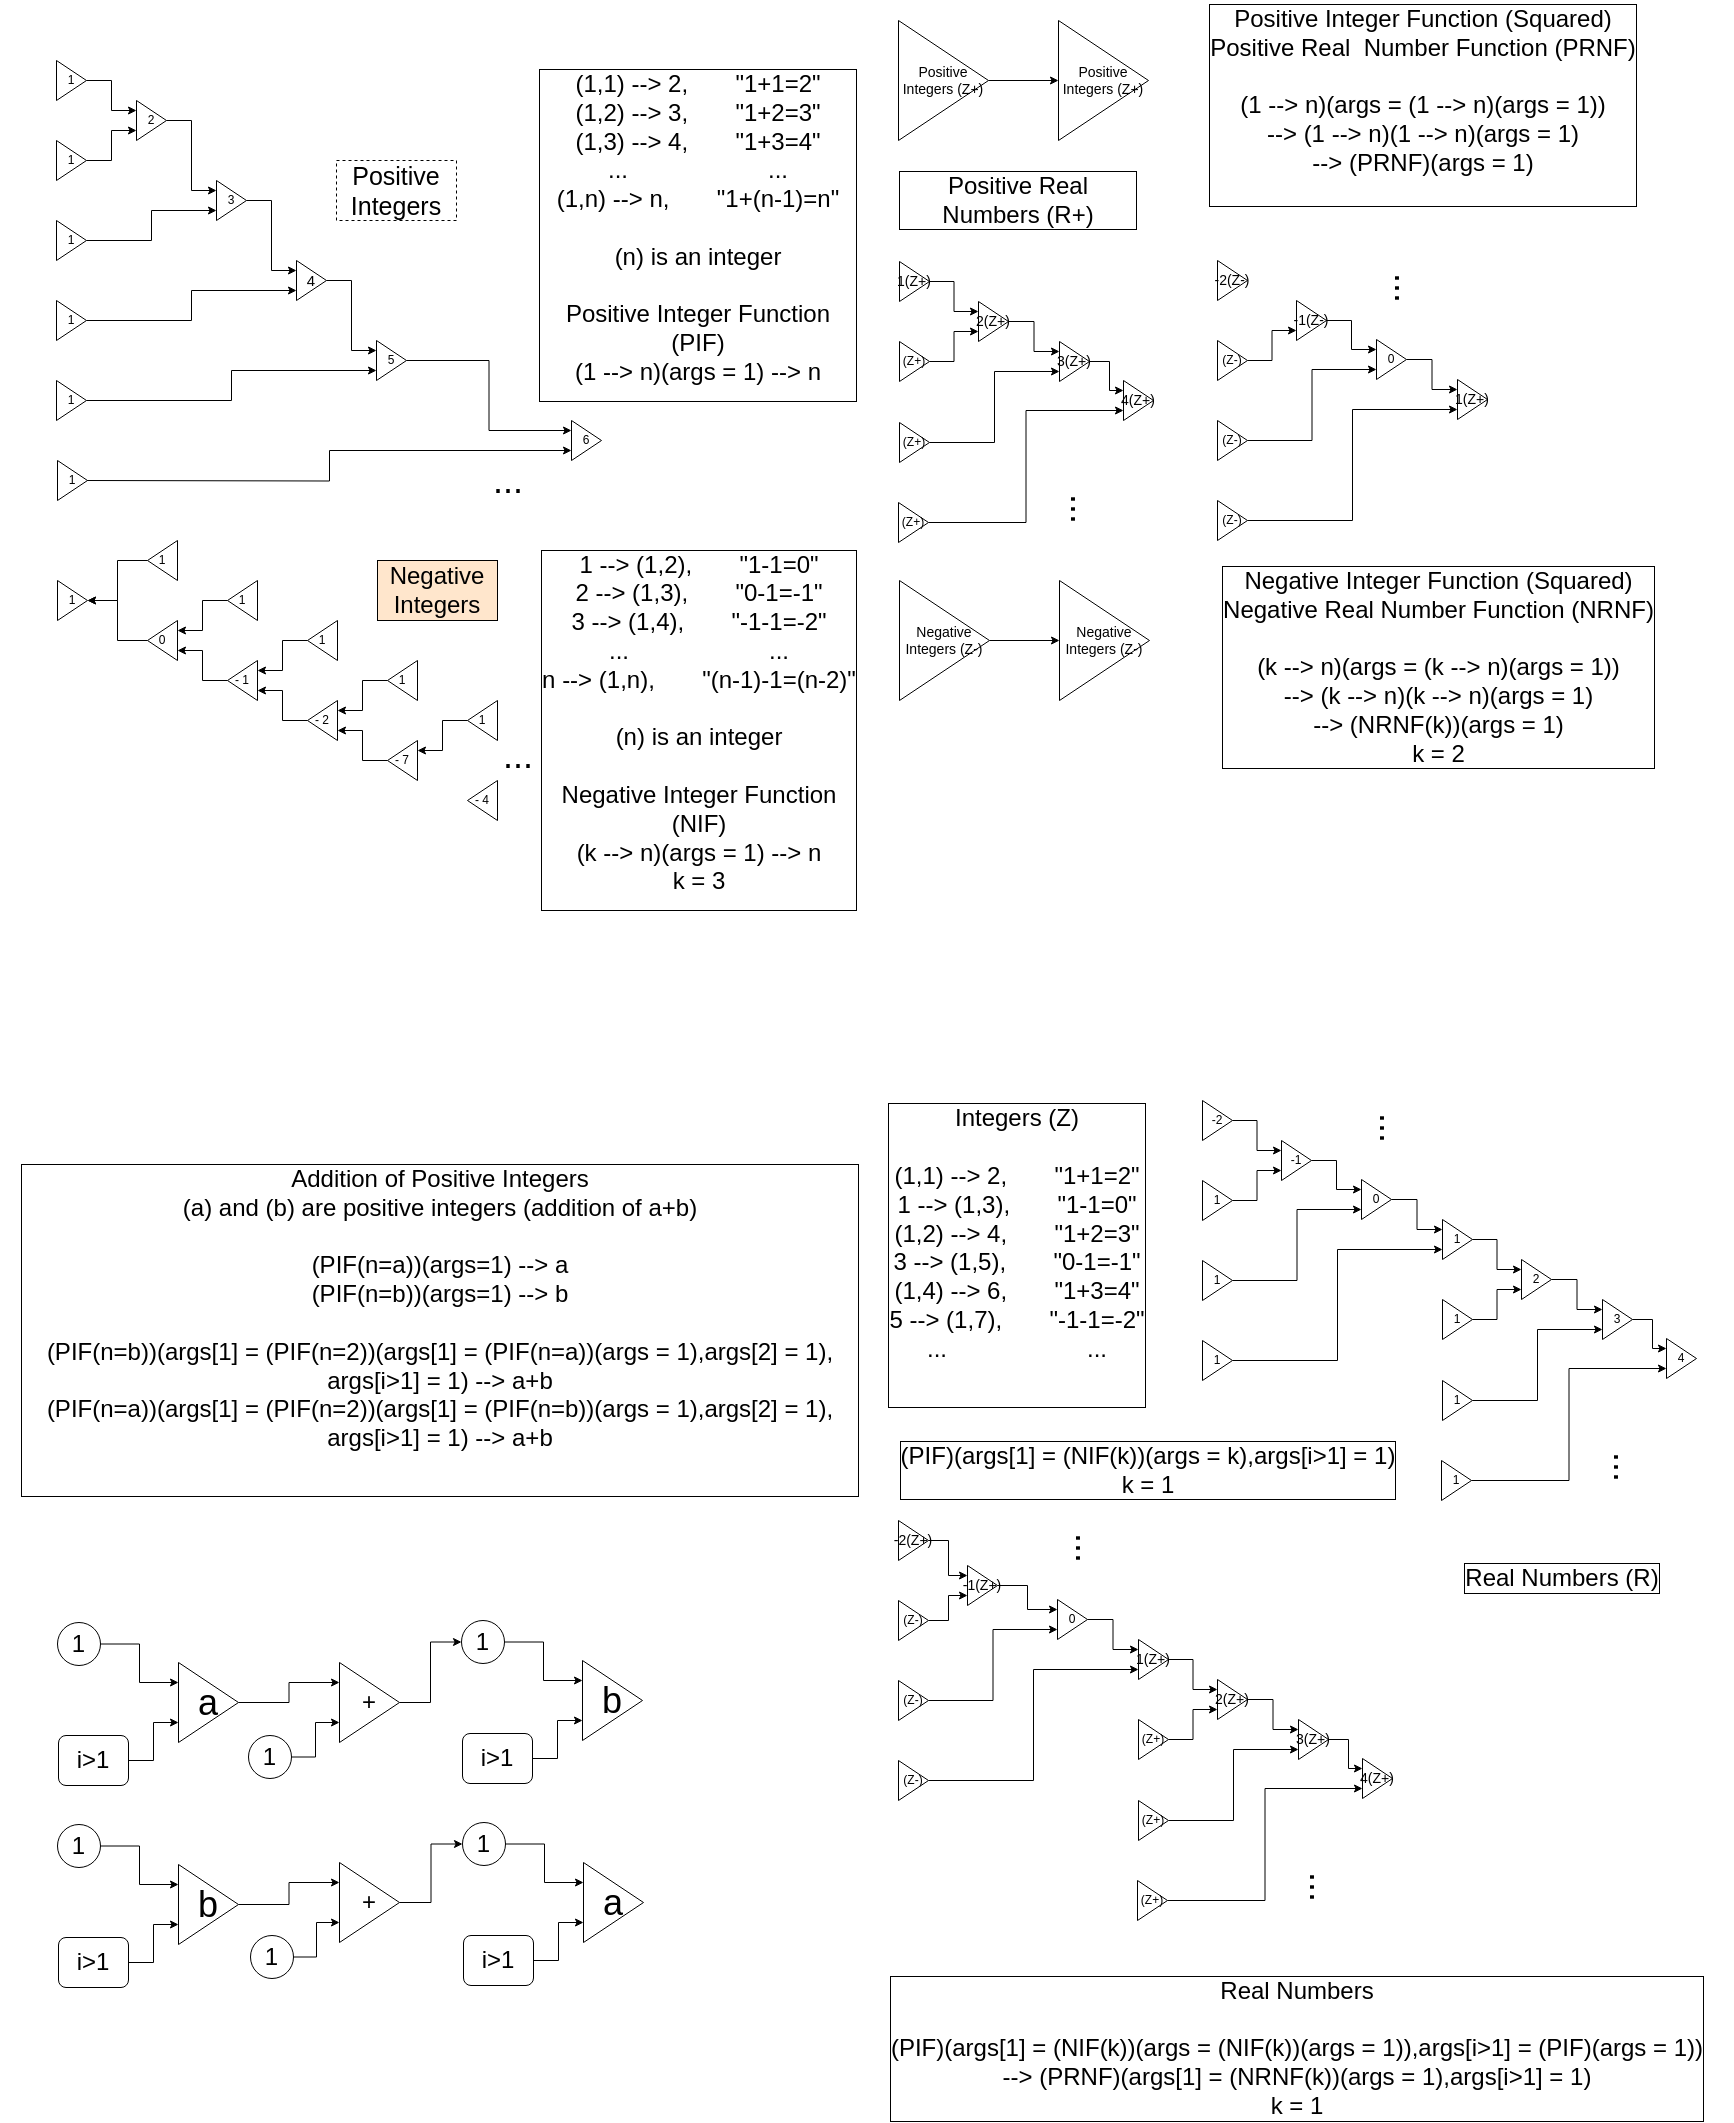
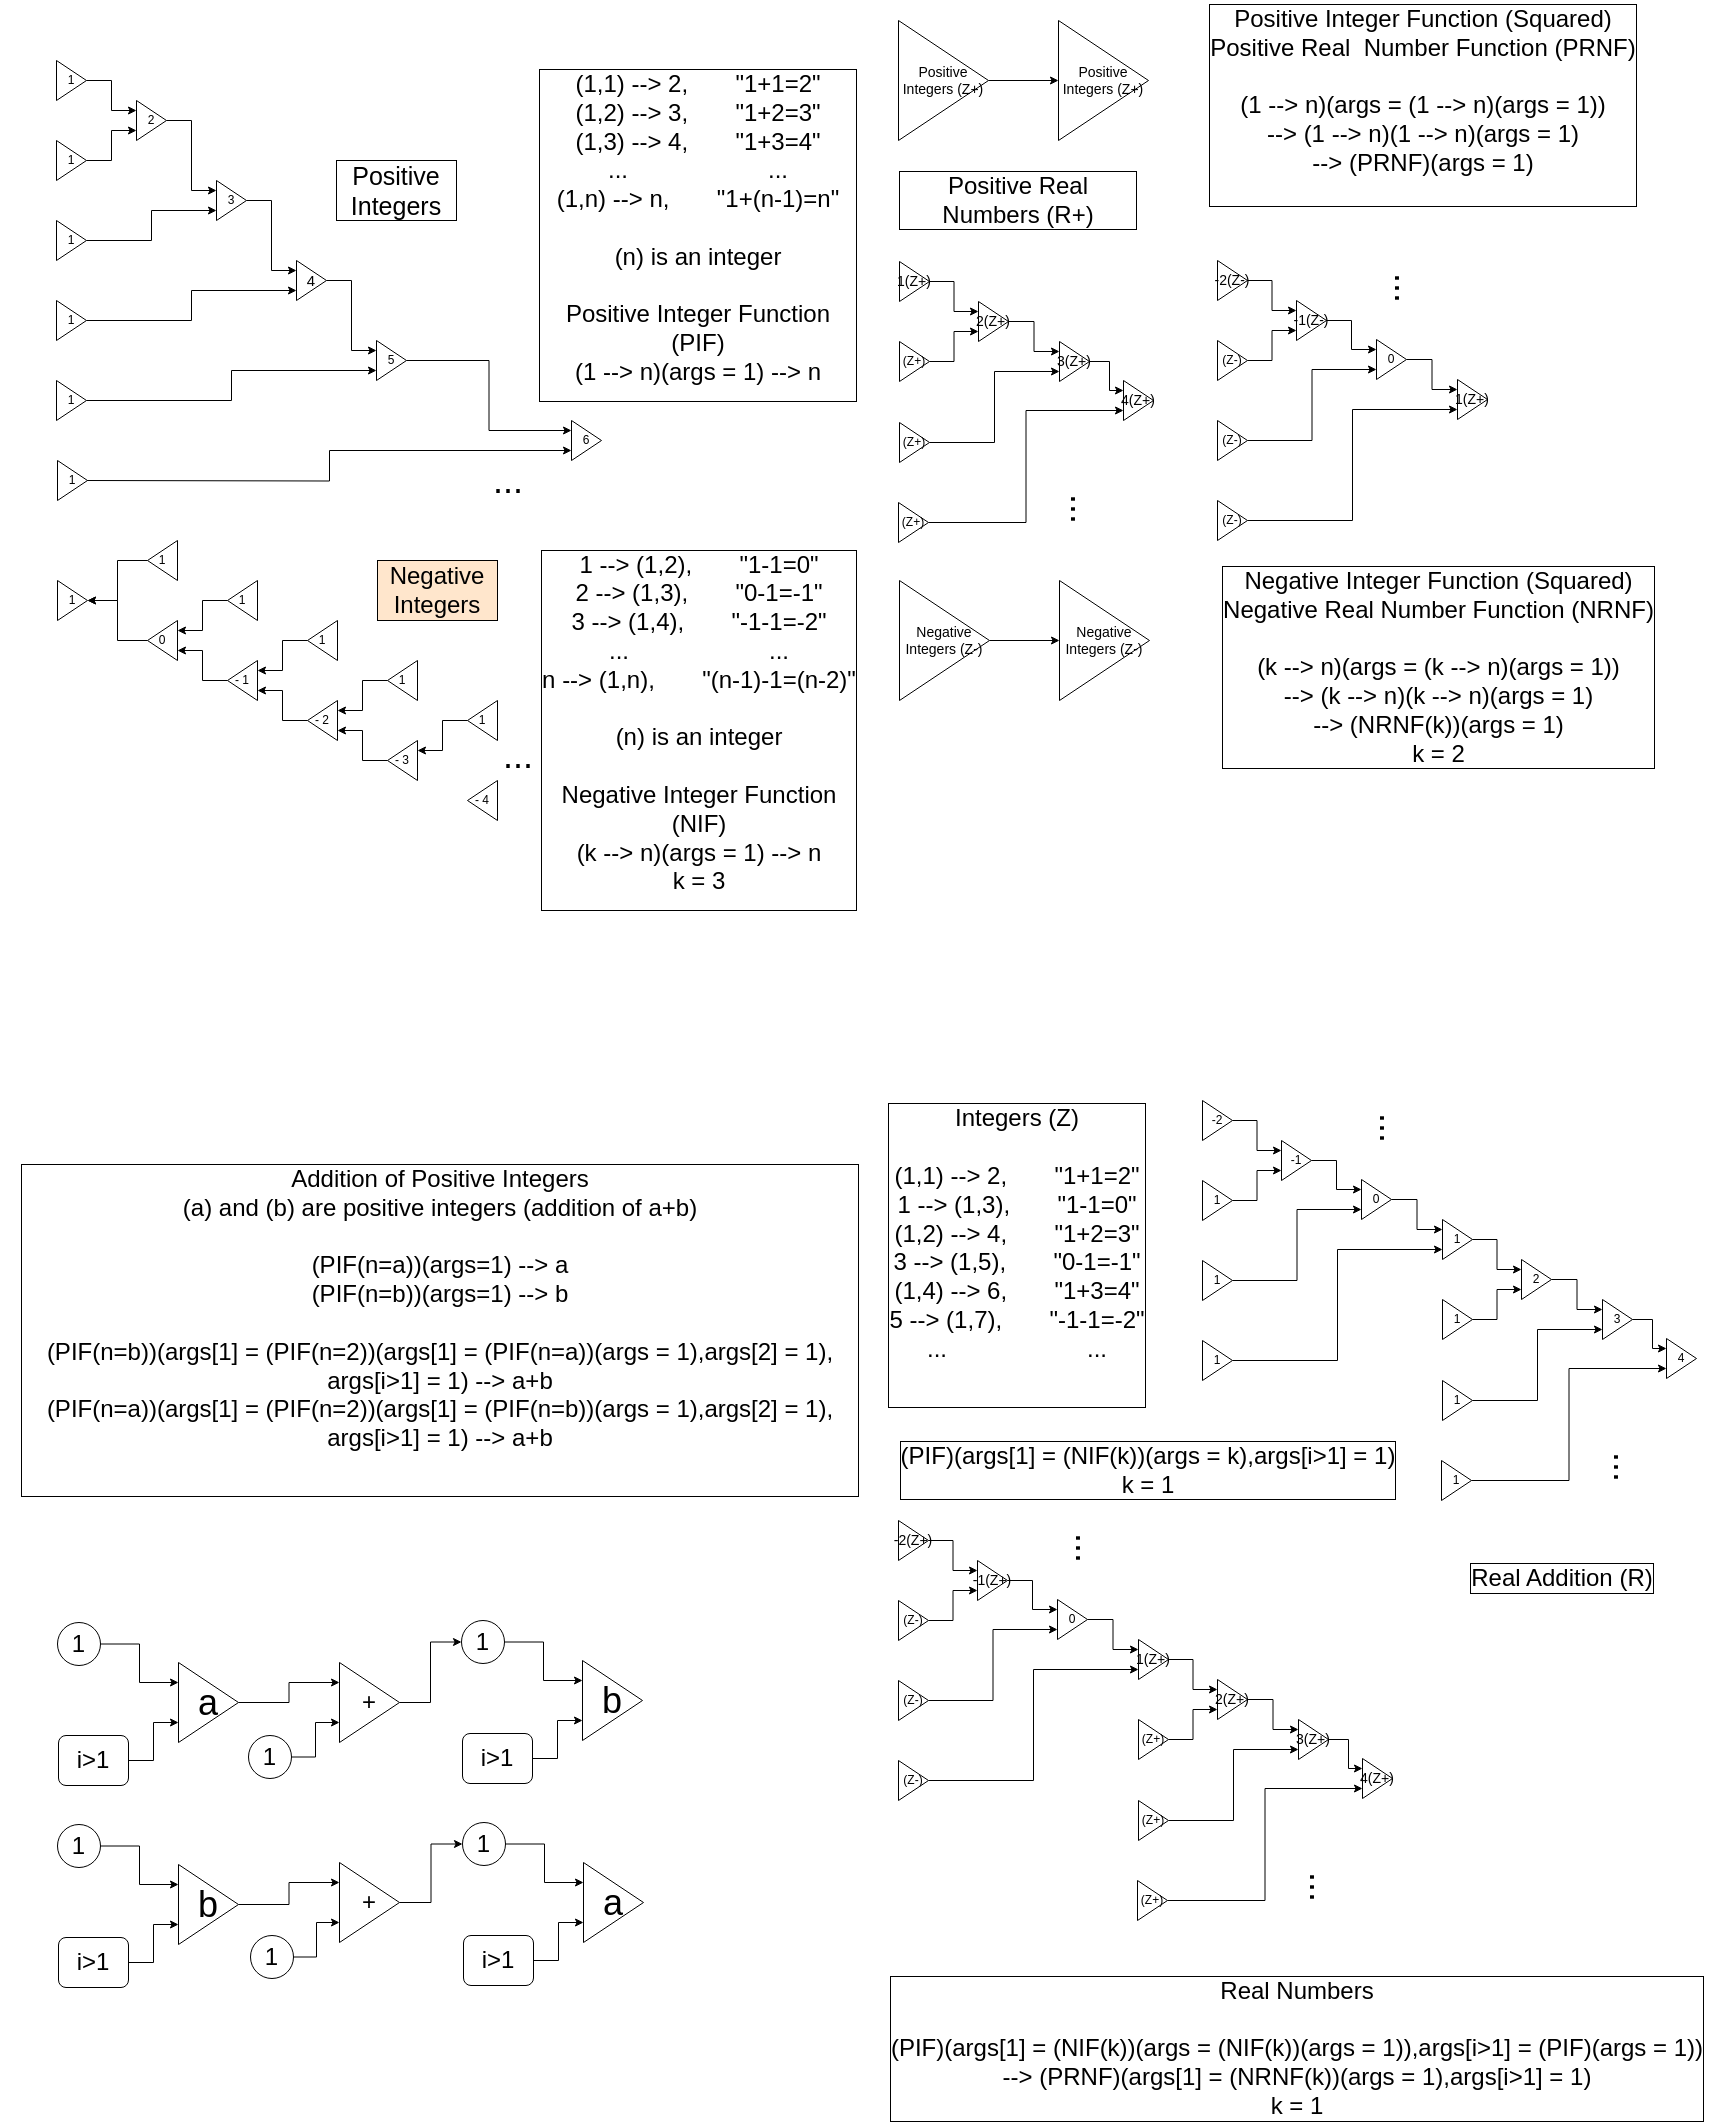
- <mxCell id="23" value="&lt;font style=&quot;font-size: 25px;&quot;&gt;Positive Integers&lt;/font&gt;" style="whiteSpace=wrap;html=1;dashed=1;" parent="1" vertex="1"><mxGeometry x="336" y="160" width="120" height="60" as="geometry" /></mxCell>
+ <mxCell id="23" value="&lt;font style=&quot;font-size: 25px;&quot;&gt;Positive Integers&lt;/font&gt;" style="whiteSpace=wrap;html=1;" parent="1" vertex="1"><mxGeometry x="336" y="160" width="120" height="60" as="geometry" /></mxCell>
+ <mxCell id="161" style="edgeStyle=orthogonalEdgeStyle;rounded=0;orthogonalLoop=1;jettySize=auto;html=1;entryX=0;entryY=0.25;entryDx=0;entryDy=0;" edge="1" parent="1" source="162" target="164"><mxGeometry relative="1" as="geometry" /></mxCell>
- <mxCell id="40" value="- 7" style="triangle;whiteSpace=wrap;html=1;direction=west;" parent="1" vertex="1"><mxGeometry x="387" y="740" width="30" height="40" as="geometry" /></mxCell>
+ <mxCell id="40" value="- 3" style="triangle;whiteSpace=wrap;html=1;direction=west;" parent="1" vertex="1"><mxGeometry x="387" y="740" width="30" height="40" as="geometry" /></mxCell>
- <mxCell id="115" value="&lt;font style=&quot;font-size: 24px;&quot;&gt;Real Numbers (R)&lt;/font&gt;" style="text;html=1;align=center;verticalAlign=middle;whiteSpace=wrap;rounded=0;labelBorderColor=default;" vertex="1" parent="1"><mxGeometry x="1457" y="1533" width="210" height="90" as="geometry" /></mxCell>
+ <mxCell id="115" value="&lt;font style=&quot;font-size: 24px;&quot;&gt;Real Addition (R)&lt;/font&gt;" style="text;html=1;align=center;verticalAlign=middle;whiteSpace=wrap;rounded=0;labelBorderColor=default;" vertex="1" parent="1"><mxGeometry x="1457" y="1533" width="210" height="90" as="geometry" /></mxCell>
- <mxCell id="90" value="&lt;font style=&quot;font-size: 14px;&quot;&gt;-1(Z+)&lt;/font&gt;" style="triangle;whiteSpace=wrap;html=1;" vertex="1" parent="1"><mxGeometry x="967" y="1565" width="30" height="40" as="geometry" /></mxCell>
+ <mxCell id="90" value="&lt;font style=&quot;font-size: 14px;&quot;&gt;-1(Z+)&lt;/font&gt;" style="triangle;whiteSpace=wrap;html=1;" vertex="1" parent="1"><mxGeometry x="977" y="1560" width="30" height="40" as="geometry" /></mxCell>
